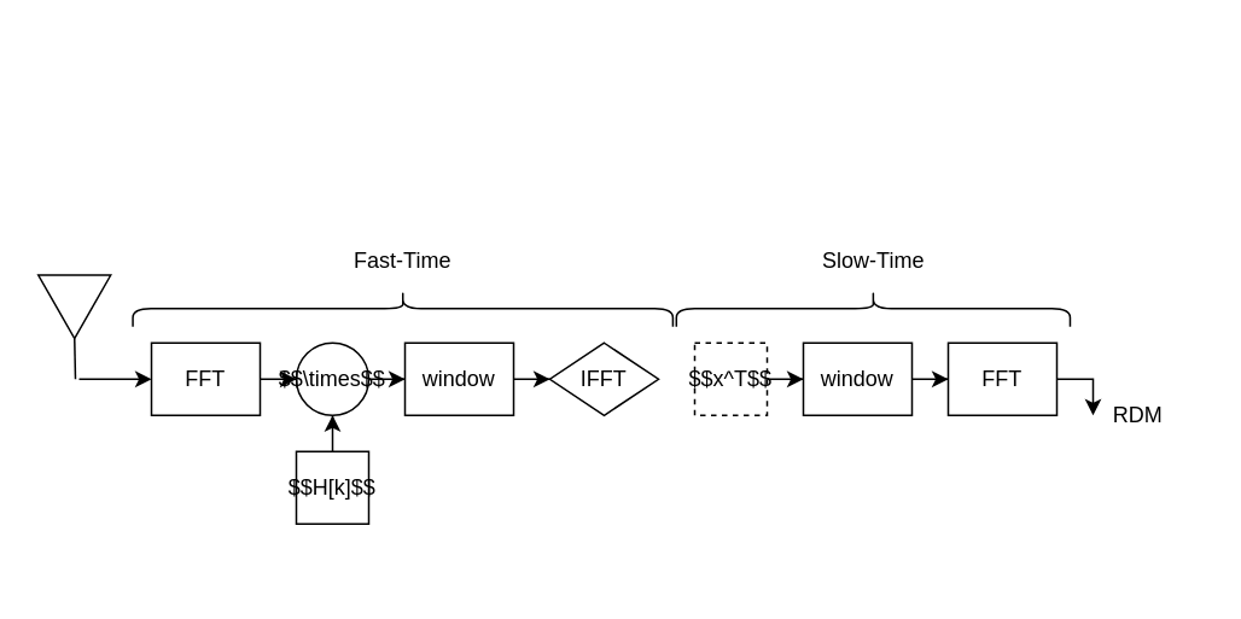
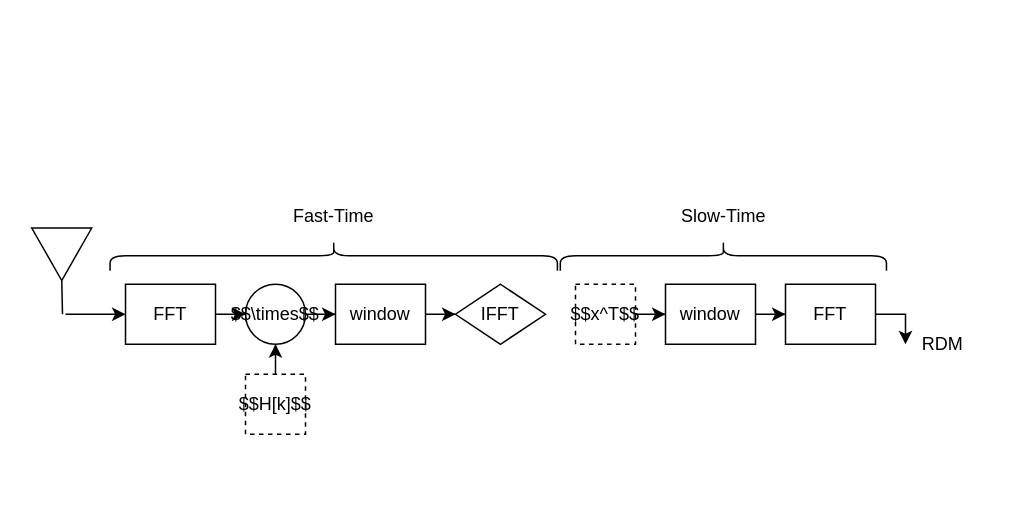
- <mxCell id="6" value="$$H[k]$$" style="rounded=0;whiteSpace=wrap;html=1;" vertex="1" parent="2"><mxGeometry x="142.5" y="120" width="40" height="40" as="geometry" /></mxCell>
+ <mxCell id="6" value="$$H[k]$$" style="rounded=0;whiteSpace=wrap;html=1;dashed=1;" vertex="1" parent="2"><mxGeometry x="142.5" y="120" width="40" height="40" as="geometry" /></mxCell>
